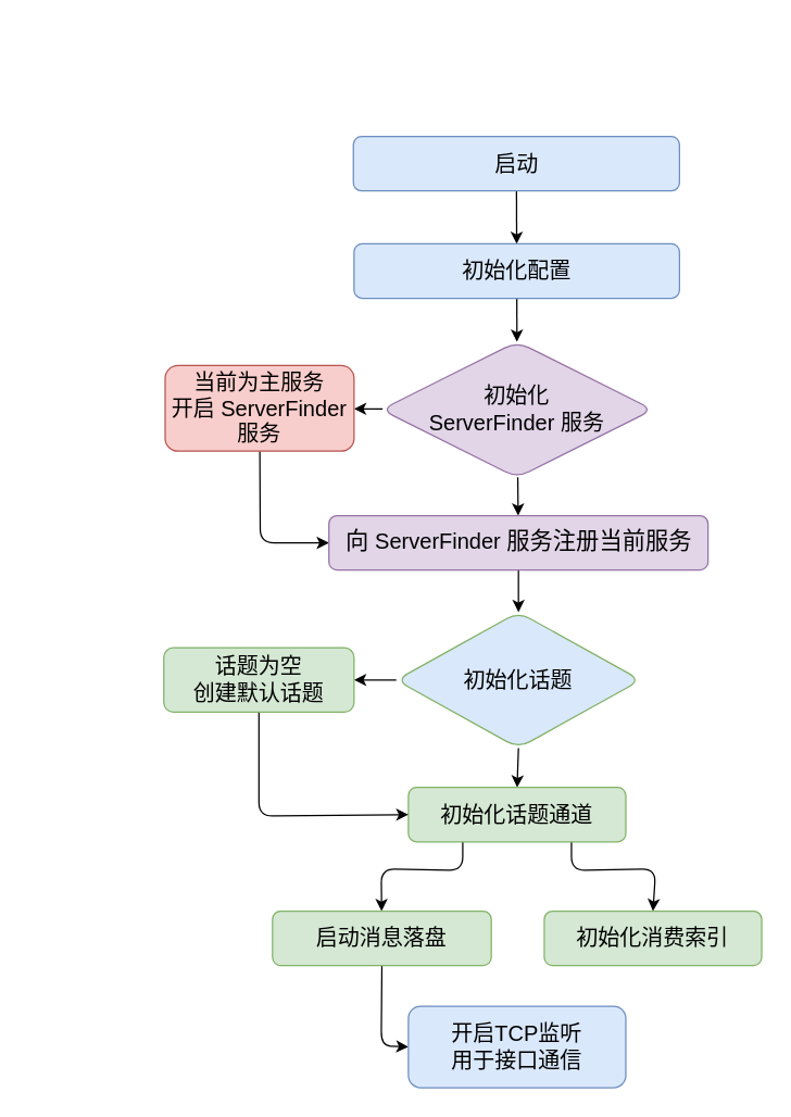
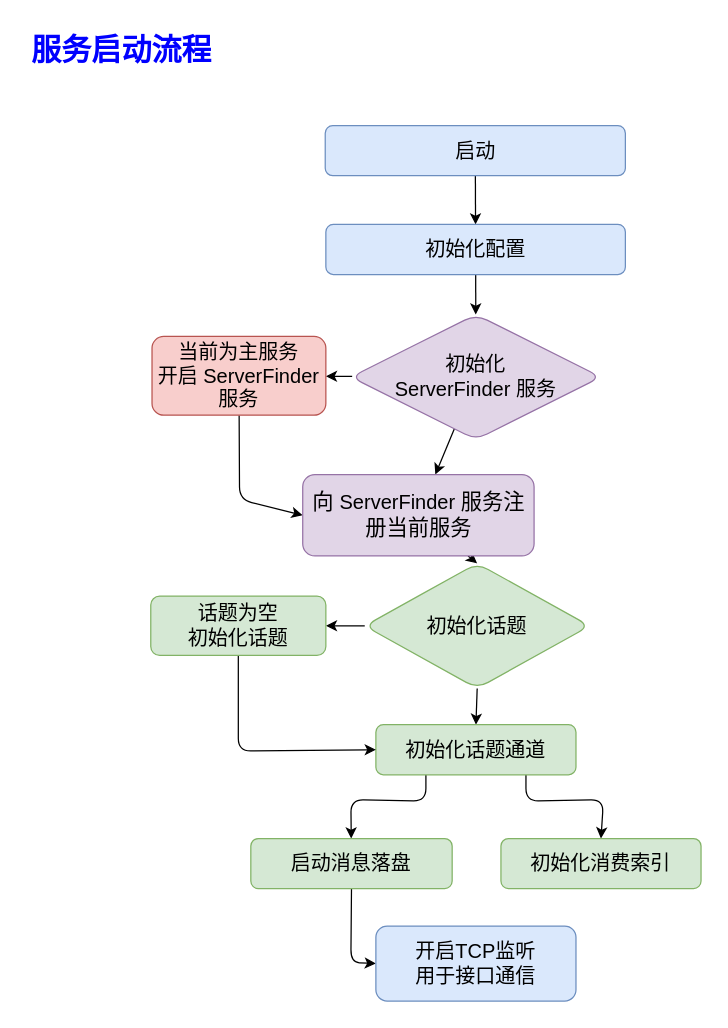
+ <mxCell id="17" value="&lt;h1&gt;服务启动流程&lt;/h1&gt;" style="text;html=1;strokeColor=none;fillColor=none;spacing=5;spacingTop=-20;whiteSpace=wrap;overflow=hidden;rounded=0;fontColor=#0000FF;" parent="1" vertex="1"><mxGeometry x="20" y="20" width="190" height="40" as="geometry" /></mxCell>
- <mxCell id="25" value="向&amp;nbsp;&lt;span style=&quot;color: rgb(0, 0, 0); font-size: 16px;&quot;&gt;ServerFinder&amp;nbsp;&lt;/span&gt;服务注册当前服务" style="rounded=1;whiteSpace=wrap;html=1;fillColor=#e1d5e7;strokeColor=#9673a6;fontSize=17;" parent="1" vertex="1"><mxGeometry x="241.5" y="379" width="279" height="40" as="geometry" /></mxCell>
+ <mxCell id="25" value="向&amp;nbsp;&lt;span style=&quot;color: rgb(0, 0, 0); font-size: 16px;&quot;&gt;ServerFinder&amp;nbsp;&lt;/span&gt;服务注册当前服务" style="rounded=1;whiteSpace=wrap;html=1;fillColor=#e1d5e7;strokeColor=#9673a6;fontSize=17;" parent="1" vertex="1"><mxGeometry x="241.5" y="379" width="185" height="65" as="geometry" /></mxCell>
- <mxCell id="13" value="话题为空&lt;br style=&quot;font-size: 16px;&quot;&gt;创建默认话题" style="whiteSpace=wrap;html=1;fillColor=#d5e8d4;strokeColor=#82b366;rounded=1;fontStyle=0;fontSize=16;" parent="1" vertex="1"><mxGeometry x="120" y="476.13" width="140" height="47.5" as="geometry" /></mxCell>
+ <mxCell id="13" value="话题为空&lt;br style=&quot;font-size: 16px;&quot;&gt;初始化话题" style="whiteSpace=wrap;html=1;fillColor=#d5e8d4;strokeColor=#82b366;rounded=1;fontStyle=0;fontSize=16;" parent="1" vertex="1"><mxGeometry x="120" y="476.13" width="140" height="47.5" as="geometry" /></mxCell>
- <mxCell id="8" value="初始化话题" style="rhombus;whiteSpace=wrap;html=1;fillColor=#dae8fc;strokeColor=#82b366;rounded=1;fontStyle=0;fontSize=16;" parent="1" vertex="1"><mxGeometry x="291" y="450" width="180" height="100" as="geometry" /></mxCell>
+ <mxCell id="8" value="初始化话题" style="rhombus;whiteSpace=wrap;html=1;fillColor=#d5e8d4;strokeColor=#82b366;rounded=1;fontStyle=0;fontSize=16;" parent="1" vertex="1"><mxGeometry x="291" y="450" width="180" height="100" as="geometry" /></mxCell>
